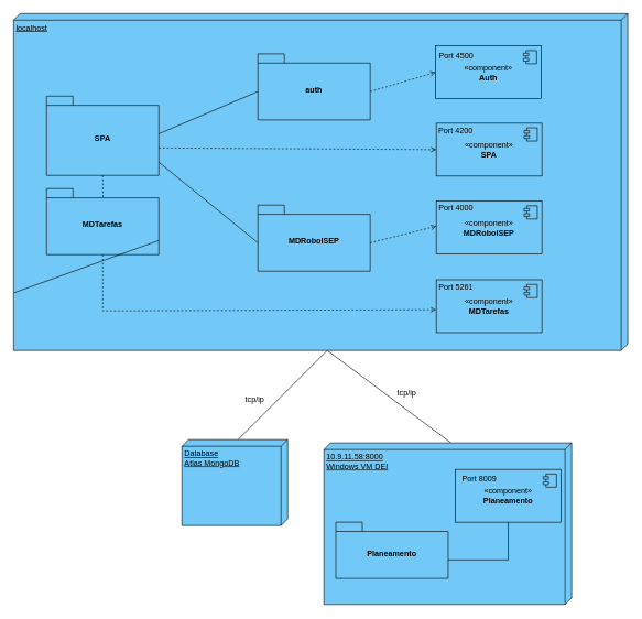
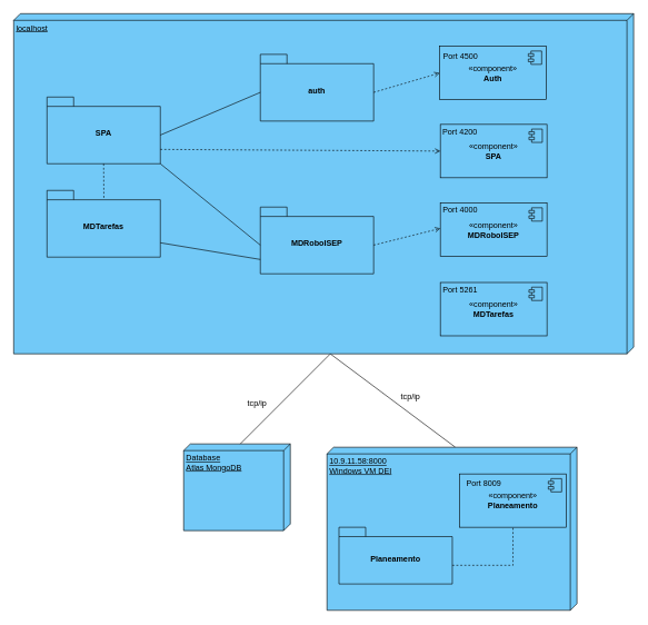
- <mxCell id="26" value="SPA" style="shape=folder;fontStyle=1;spacingTop=10;tabWidth=40;tabHeight=14;tabPosition=left;html=1;whiteSpace=wrap;fillColor=#72c9f7;" vertex="1" parent="1"><mxGeometry x="70" y="145" width="170" height="120" as="geometry" /></mxCell>
+ <mxCell id="26" value="SPA" style="shape=folder;fontStyle=1;spacingTop=10;tabWidth=40;tabHeight=14;tabPosition=left;html=1;whiteSpace=wrap;fillColor=#72c9f7;" vertex="1" parent="1"><mxGeometry x="70" y="145" width="170" height="100" as="geometry" /></mxCell>
- <mxCell id="33" value="" style="endArrow=none;html=1;rounded=0;exitX=0;exitY=0;exitDx=170;exitDy=78.5;exitPerimeter=0;" edge="1" parent="1" source="29" target="10"><mxGeometry width="50" height="50" relative="1" as="geometry"><mxPoint x="560" y="345" as="sourcePoint" /><mxPoint x="610" y="295" as="targetPoint" /></mxGeometry></mxCell>
+ <mxCell id="33" value="" style="endArrow=none;html=1;rounded=0;exitX=0;exitY=0;exitDx=170;exitDy=78.5;exitPerimeter=0;entryX=0;entryY=0;entryDx=0;entryDy=78.5;entryPerimeter=0;" edge="1" parent="1" source="29" target="25"><mxGeometry width="50" height="50" relative="1" as="geometry"><mxPoint x="560" y="345" as="sourcePoint" /><mxPoint x="610" y="295" as="targetPoint" /></mxGeometry></mxCell>
- <mxCell id="38" value="" style="endArrow=open;dashed=1;html=1;rounded=0;exitX=0.5;exitY=1;exitDx=0;exitDy=0;exitPerimeter=0;entryX=-0.001;entryY=0.566;entryDx=0;entryDy=0;endFill=0;entryPerimeter=0;" edge="1" parent="1" source="29" target="17"><mxGeometry width="50" height="50" relative="1" as="geometry"><mxPoint x="430" y="410" as="sourcePoint" /><mxPoint x="480" y="360" as="targetPoint" /><Array as="points"><mxPoint x="155" y="470" /></Array></mxGeometry></mxCell>
- <mxCell id="37" value="" style="endArrow=none;dashed=0;html=1;rounded=0;exitX=0;exitY=0;exitDx=170;exitDy=57;exitPerimeter=0;entryX=0.5;entryY=1;entryDx=0;entryDy=0;" edge="1" parent="1" source="27" target="8"><mxGeometry width="50" height="50" relative="1" as="geometry"><mxPoint x="450" y="27" as="sourcePoint" /><mxPoint x="500" y="-23" as="targetPoint" /><Array as="points"><mxPoint x="769" y="847" /></Array></mxGeometry></mxCell>
+ <mxCell id="37" value="" style="endArrow=none;dashed=1;html=1;rounded=0;exitX=0;exitY=0;exitDx=170;exitDy=57;exitPerimeter=0;entryX=0.5;entryY=1;entryDx=0;entryDy=0;" edge="1" parent="1" source="27" target="8"><mxGeometry width="50" height="50" relative="1" as="geometry"><mxPoint x="450" y="27" as="sourcePoint" /><mxPoint x="500" y="-23" as="targetPoint" /><Array as="points"><mxPoint x="769" y="847" /></Array></mxGeometry></mxCell>
